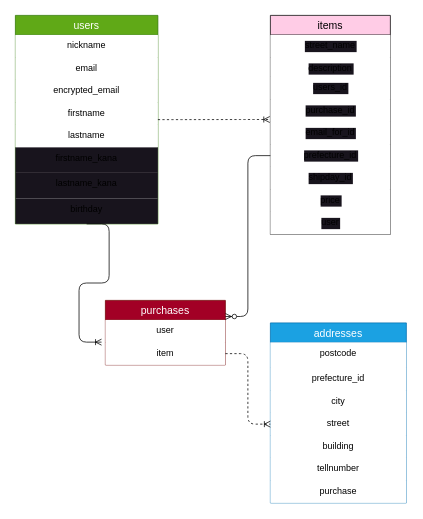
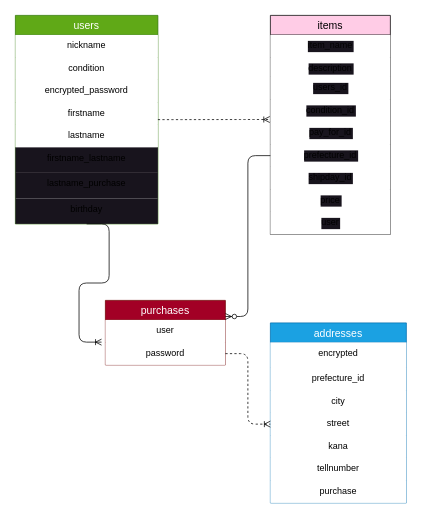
- <mxCell id="12" value="street_name" style="text;spacingLeft=4;spacingRight=4;overflow=hidden;rotatable=0;points=[[0,0.5],[1,0.5]];portConstraint=eastwest;fontSize=12;labelBackgroundColor=#18141D;fillColor=default;align=center;" parent="11" vertex="1"><mxGeometry y="26" width="160" height="30" as="geometry" /></mxCell>
+ <mxCell id="12" value="item_name" style="text;spacingLeft=4;spacingRight=4;overflow=hidden;rotatable=0;points=[[0,0.5],[1,0.5]];portConstraint=eastwest;fontSize=12;labelBackgroundColor=#18141D;fillColor=default;align=center;" parent="11" vertex="1"><mxGeometry y="26" width="160" height="30" as="geometry" /></mxCell>
- <mxCell id="4" value="email" style="text;strokeColor=none;fillColor=default;spacingLeft=4;spacingRight=4;overflow=hidden;rotatable=0;points=[[0,0.5],[1,0.5]];portConstraint=eastwest;fontSize=12;align=center;" parent="2" vertex="1"><mxGeometry y="56" width="190" height="30" as="geometry" /></mxCell>
+ <mxCell id="4" value="condition" style="text;strokeColor=none;fillColor=default;spacingLeft=4;spacingRight=4;overflow=hidden;rotatable=0;points=[[0,0.5],[1,0.5]];portConstraint=eastwest;fontSize=12;align=center;" parent="2" vertex="1"><mxGeometry y="56" width="190" height="30" as="geometry" /></mxCell>
- <mxCell id="5" value="encrypted_email" style="text;strokeColor=none;fillColor=default;spacingLeft=4;spacingRight=4;overflow=hidden;rotatable=0;points=[[0,0.5],[1,0.5]];portConstraint=eastwest;fontSize=12;align=center;" parent="2" vertex="1"><mxGeometry y="86" width="190" height="30" as="geometry" /></mxCell>
+ <mxCell id="5" value="encrypted_password" style="text;strokeColor=none;fillColor=default;spacingLeft=4;spacingRight=4;overflow=hidden;rotatable=0;points=[[0,0.5],[1,0.5]];portConstraint=eastwest;fontSize=12;align=center;" parent="2" vertex="1"><mxGeometry y="86" width="190" height="30" as="geometry" /></mxCell>
- <mxCell id="15" value="purchase_id" style="text;spacingLeft=4;spacingRight=4;overflow=hidden;rotatable=0;points=[[0,0.5],[1,0.5]];portConstraint=eastwest;fontSize=12;labelBackgroundColor=#18141D;fillColor=default;align=center;" parent="11" vertex="1"><mxGeometry y="112" width="160" height="30" as="geometry" /></mxCell>
+ <mxCell id="15" value="condition_id" style="text;spacingLeft=4;spacingRight=4;overflow=hidden;rotatable=0;points=[[0,0.5],[1,0.5]];portConstraint=eastwest;fontSize=12;labelBackgroundColor=#18141D;fillColor=default;align=center;" parent="11" vertex="1"><mxGeometry y="112" width="160" height="30" as="geometry" /></mxCell>
- <mxCell id="16" value="email_for_id" style="text;spacingLeft=4;spacingRight=4;overflow=hidden;rotatable=0;points=[[0,0.5],[1,0.5]];portConstraint=eastwest;fontSize=12;labelBackgroundColor=#18141D;fillColor=default;align=center;" parent="11" vertex="1"><mxGeometry y="142" width="160" height="30" as="geometry" /></mxCell>
+ <mxCell id="16" value="pay_for_id" style="text;spacingLeft=4;spacingRight=4;overflow=hidden;rotatable=0;points=[[0,0.5],[1,0.5]];portConstraint=eastwest;fontSize=12;labelBackgroundColor=#18141D;fillColor=default;align=center;" parent="11" vertex="1"><mxGeometry y="142" width="160" height="30" as="geometry" /></mxCell>
- <mxCell id="8" value="firstname_kana" style="text;strokeColor=none;fillColor=#18141D;spacingLeft=4;spacingRight=4;overflow=hidden;rotatable=0;points=[[0,0.5],[1,0.5]];portConstraint=eastwest;fontSize=12;align=center;" parent="2" vertex="1"><mxGeometry y="176" width="190" height="34" as="geometry" /></mxCell>
+ <mxCell id="8" value="firstname_lastname" style="text;strokeColor=none;fillColor=#18141D;spacingLeft=4;spacingRight=4;overflow=hidden;rotatable=0;points=[[0,0.5],[1,0.5]];portConstraint=eastwest;fontSize=12;align=center;" parent="2" vertex="1"><mxGeometry y="176" width="190" height="34" as="geometry" /></mxCell>
- <mxCell id="9" value="lastname_kana" style="text;strokeColor=none;fillColor=#18141D;spacingLeft=4;spacingRight=4;overflow=hidden;rotatable=0;points=[[0,0.5],[1,0.5]];portConstraint=eastwest;fontSize=12;align=center;" parent="2" vertex="1"><mxGeometry y="210" width="190" height="34" as="geometry" /></mxCell>
+ <mxCell id="9" value="lastname_purchase" style="text;strokeColor=none;fillColor=#18141D;spacingLeft=4;spacingRight=4;overflow=hidden;rotatable=0;points=[[0,0.5],[1,0.5]];portConstraint=eastwest;fontSize=12;align=center;" parent="2" vertex="1"><mxGeometry y="210" width="190" height="34" as="geometry" /></mxCell>
- <mxCell id="31" value="item" style="text;strokeColor=none;fillColor=default;spacingLeft=4;spacingRight=4;overflow=hidden;rotatable=0;points=[[0,0.5],[1,0.5]];portConstraint=eastwest;fontSize=12;align=center;" parent="29" vertex="1"><mxGeometry y="56" width="160" height="30" as="geometry" /></mxCell>
+ <mxCell id="31" value="password" style="text;strokeColor=none;fillColor=default;spacingLeft=4;spacingRight=4;overflow=hidden;rotatable=0;points=[[0,0.5],[1,0.5]];portConstraint=eastwest;fontSize=12;align=center;" parent="29" vertex="1"><mxGeometry y="56" width="160" height="30" as="geometry" /></mxCell>
- <mxCell id="22" value="postcode" style="text;spacingLeft=4;spacingRight=4;overflow=hidden;rotatable=0;points=[[0,0.5],[1,0.5]];portConstraint=eastwest;fontSize=12;fillColor=default;align=center;" parent="21" vertex="1"><mxGeometry y="26" width="181.33" height="34" as="geometry" /></mxCell>
+ <mxCell id="22" value="encrypted" style="text;spacingLeft=4;spacingRight=4;overflow=hidden;rotatable=0;points=[[0,0.5],[1,0.5]];portConstraint=eastwest;fontSize=12;fillColor=default;align=center;" parent="21" vertex="1"><mxGeometry y="26" width="181.33" height="34" as="geometry" /></mxCell>
- <mxCell id="26" value="building" style="text;spacingLeft=4;spacingRight=4;overflow=hidden;rotatable=0;points=[[0,0.5],[1,0.5]];portConstraint=eastwest;fontSize=12;fillColor=default;align=center;" parent="21" vertex="1"><mxGeometry y="150" width="181.33" height="30" as="geometry" /></mxCell>
+ <mxCell id="26" value="kana" style="text;spacingLeft=4;spacingRight=4;overflow=hidden;rotatable=0;points=[[0,0.5],[1,0.5]];portConstraint=eastwest;fontSize=12;fillColor=default;align=center;" parent="21" vertex="1"><mxGeometry y="150" width="181.33" height="30" as="geometry" /></mxCell>
